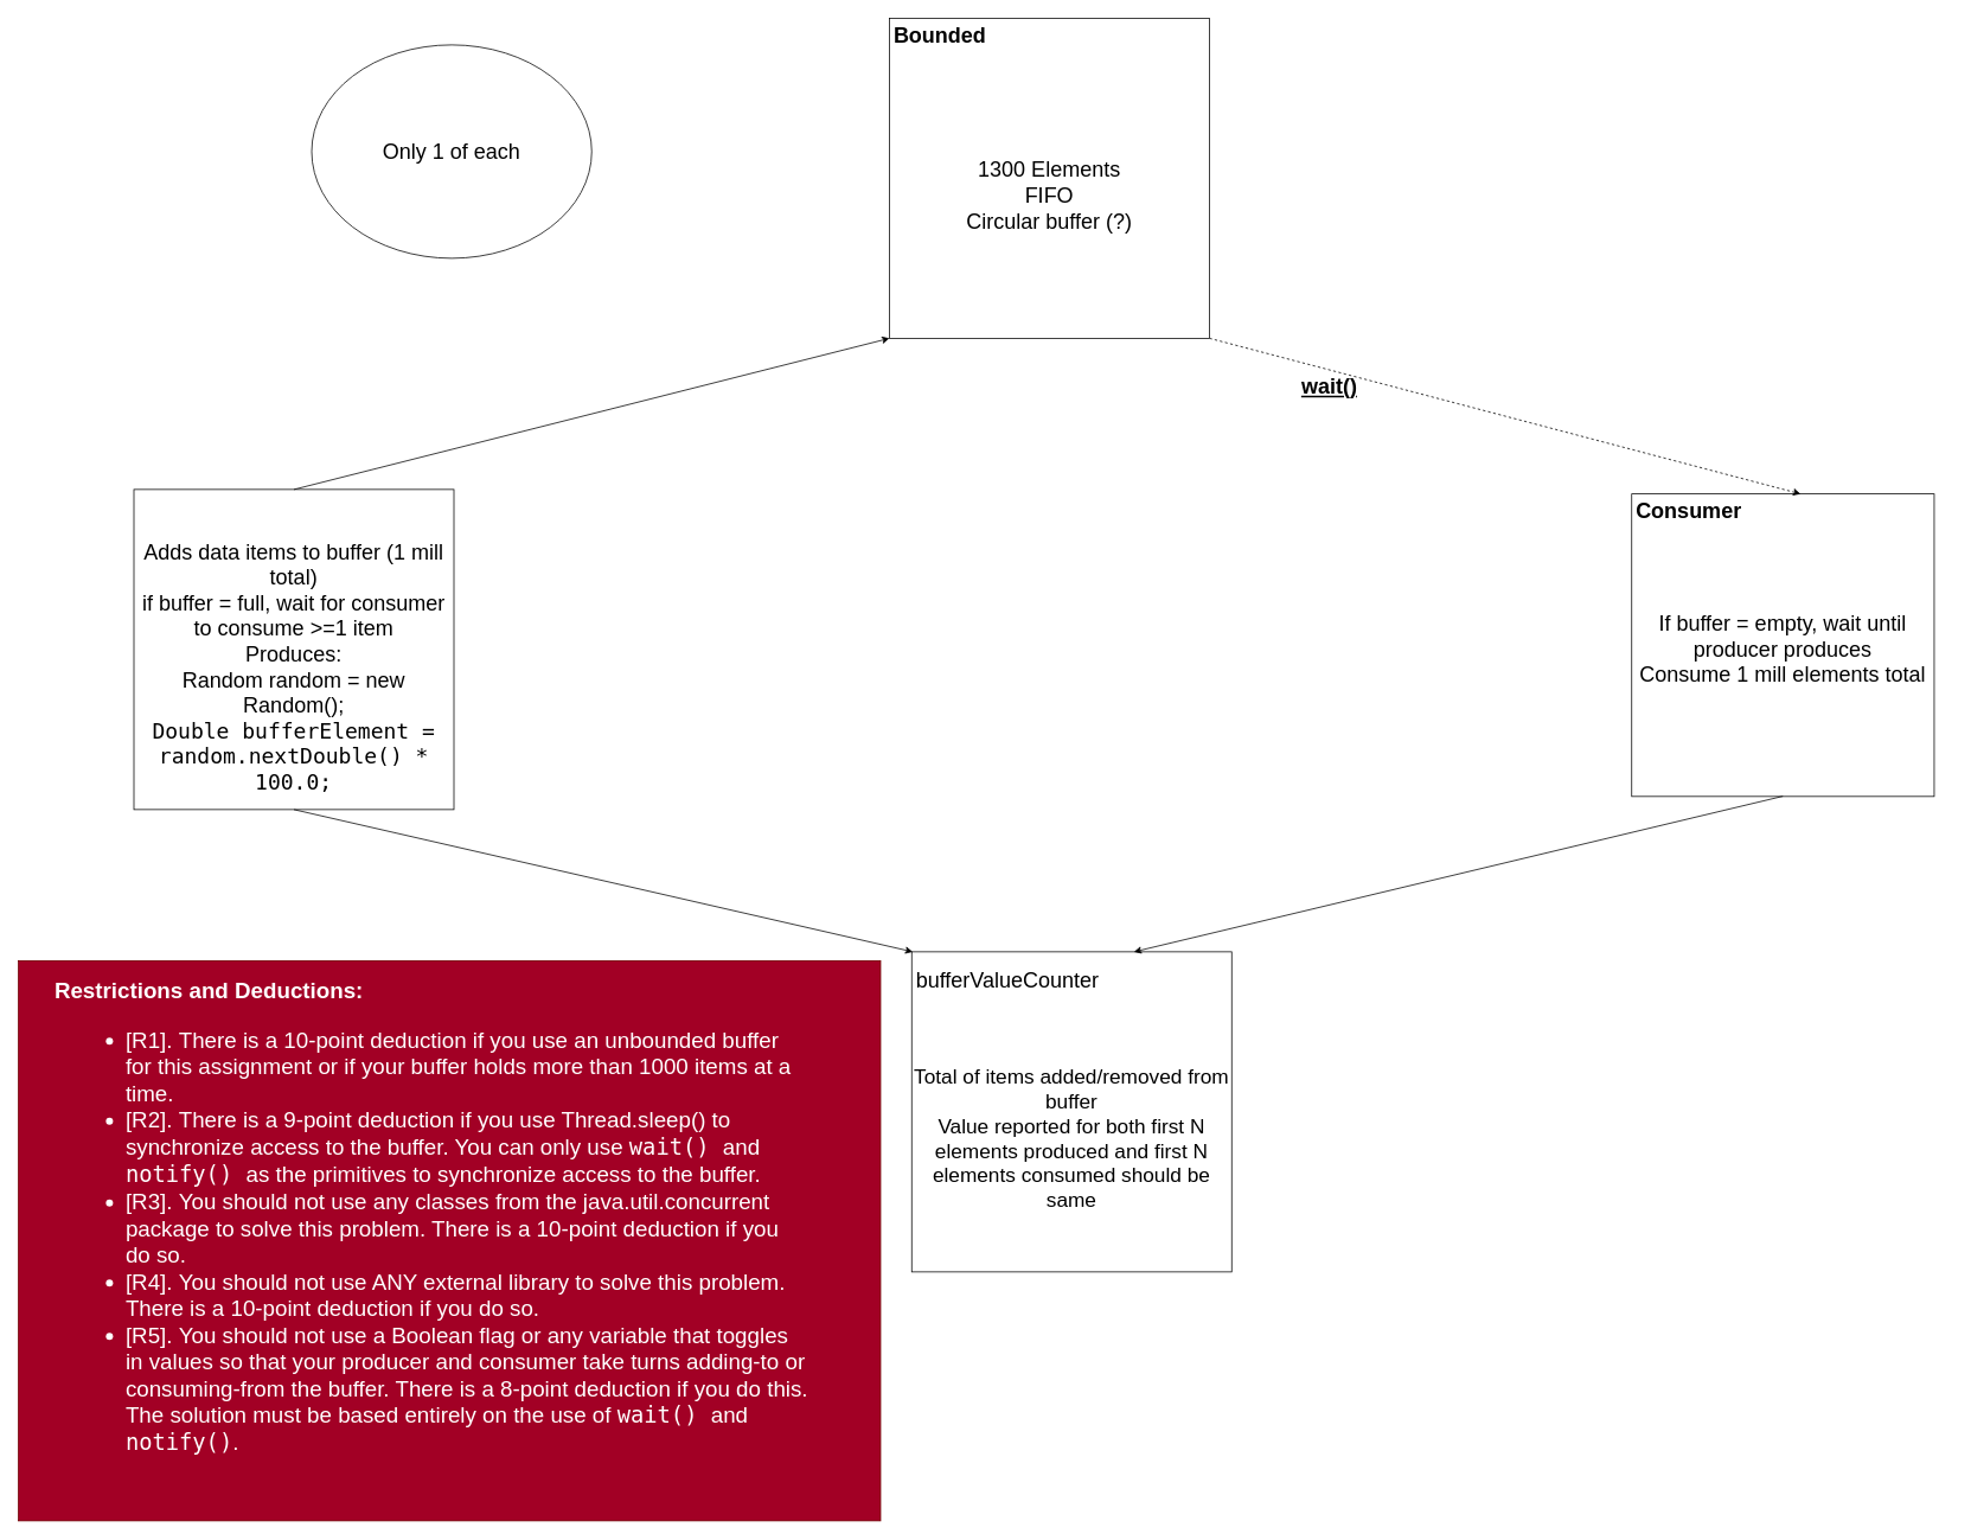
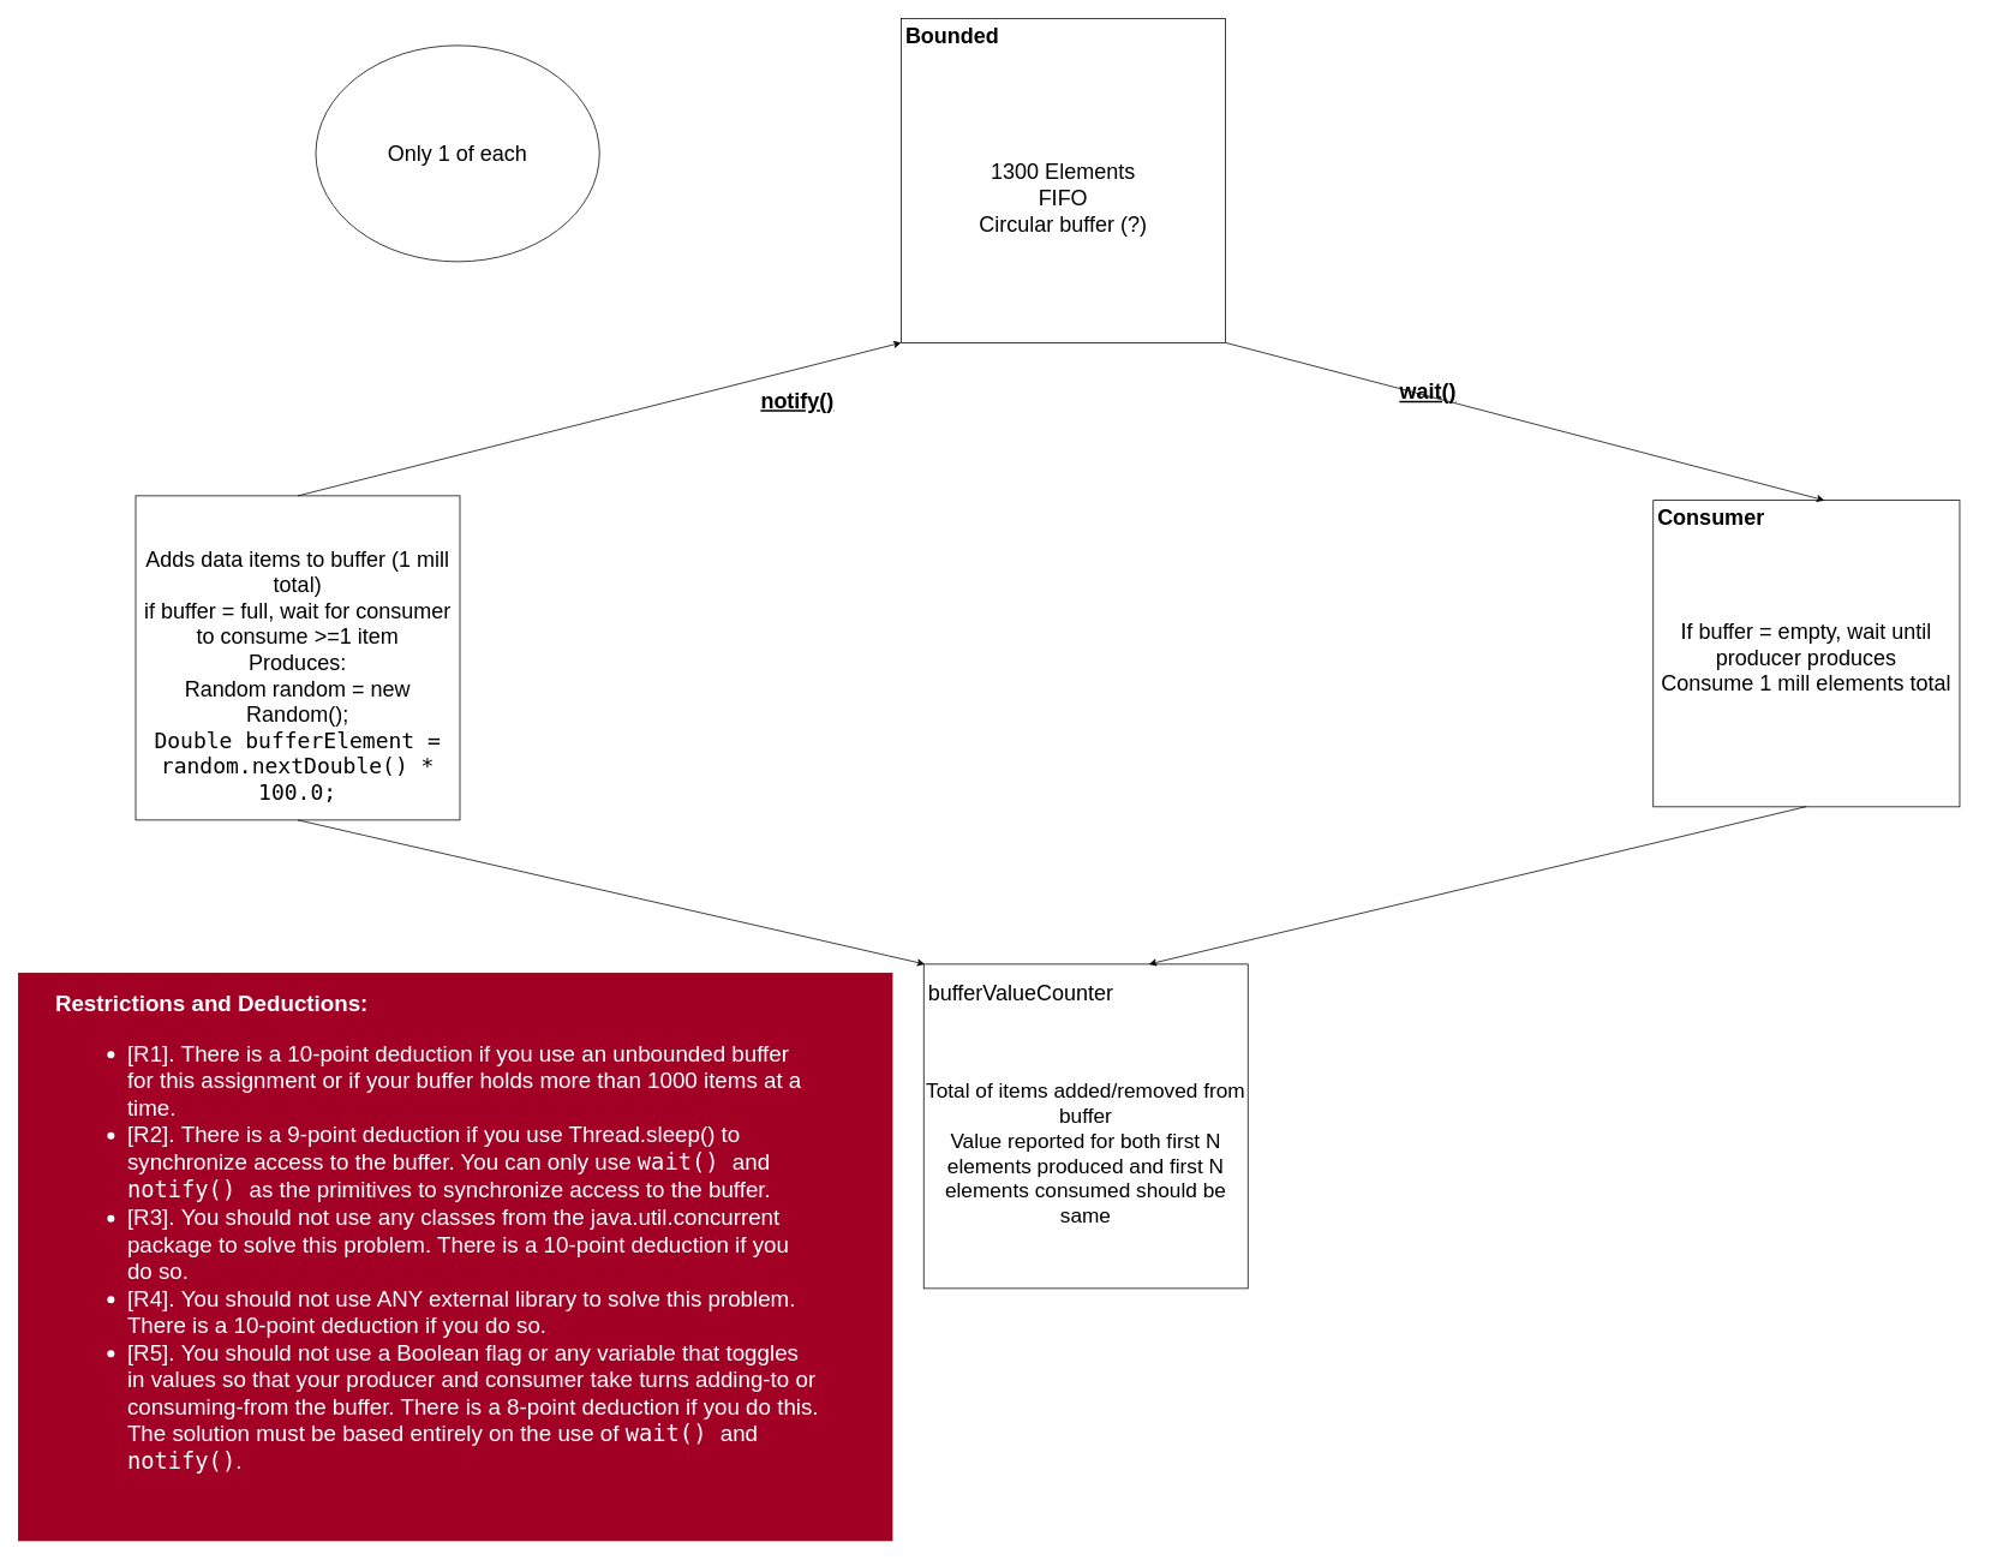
- <mxCell id="15" value="wait()" style="text;html=1;strokeColor=none;fillColor=none;align=center;verticalAlign=middle;whiteSpace=wrap;rounded=0;fontStyle=5;fontSize=24;" parent="1" vertex="1"><mxGeometry x="1465" y="420" width="60" height="30" as="geometry" /></mxCell>
+ <mxCell id="15" value="wait()" style="text;html=1;strokeColor=none;fillColor=none;align=center;verticalAlign=middle;whiteSpace=wrap;rounded=0;fontStyle=5;fontSize=24;" parent="1" vertex="1"><mxGeometry x="1555" y="420" width="60" height="30" as="geometry" /></mxCell>
- <mxCell id="14" value="" style="endArrow=classic;html=1;rounded=0;entryX=1;entryY=0;entryDx=0;entryDy=0;exitX=1;exitY=1;exitDx=0;exitDy=0;dashed=1;" parent="1" source="12" target="4" edge="1"><mxGeometry width="50" height="50" relative="1" as="geometry"><mxPoint x="1445" y="220" as="sourcePoint" /><mxPoint x="1525" y="480" as="targetPoint" /></mxGeometry></mxCell>
+ <mxCell id="14" value="" style="endArrow=classic;html=1;rounded=0;entryX=1;entryY=0;entryDx=0;entryDy=0;exitX=1;exitY=1;exitDx=0;exitDy=0;" parent="1" source="12" target="4" edge="1"><mxGeometry width="50" height="50" relative="1" as="geometry"><mxPoint x="1445" y="220" as="sourcePoint" /><mxPoint x="1525" y="480" as="targetPoint" /></mxGeometry></mxCell>
+ <mxCell id="16" value="notify()" style="text;html=1;strokeColor=none;fillColor=none;align=center;verticalAlign=middle;whiteSpace=wrap;rounded=0;fontStyle=5;fontSize=24;" parent="1" vertex="1"><mxGeometry x="855" y="430" width="60" height="30" as="geometry" /></mxCell>
